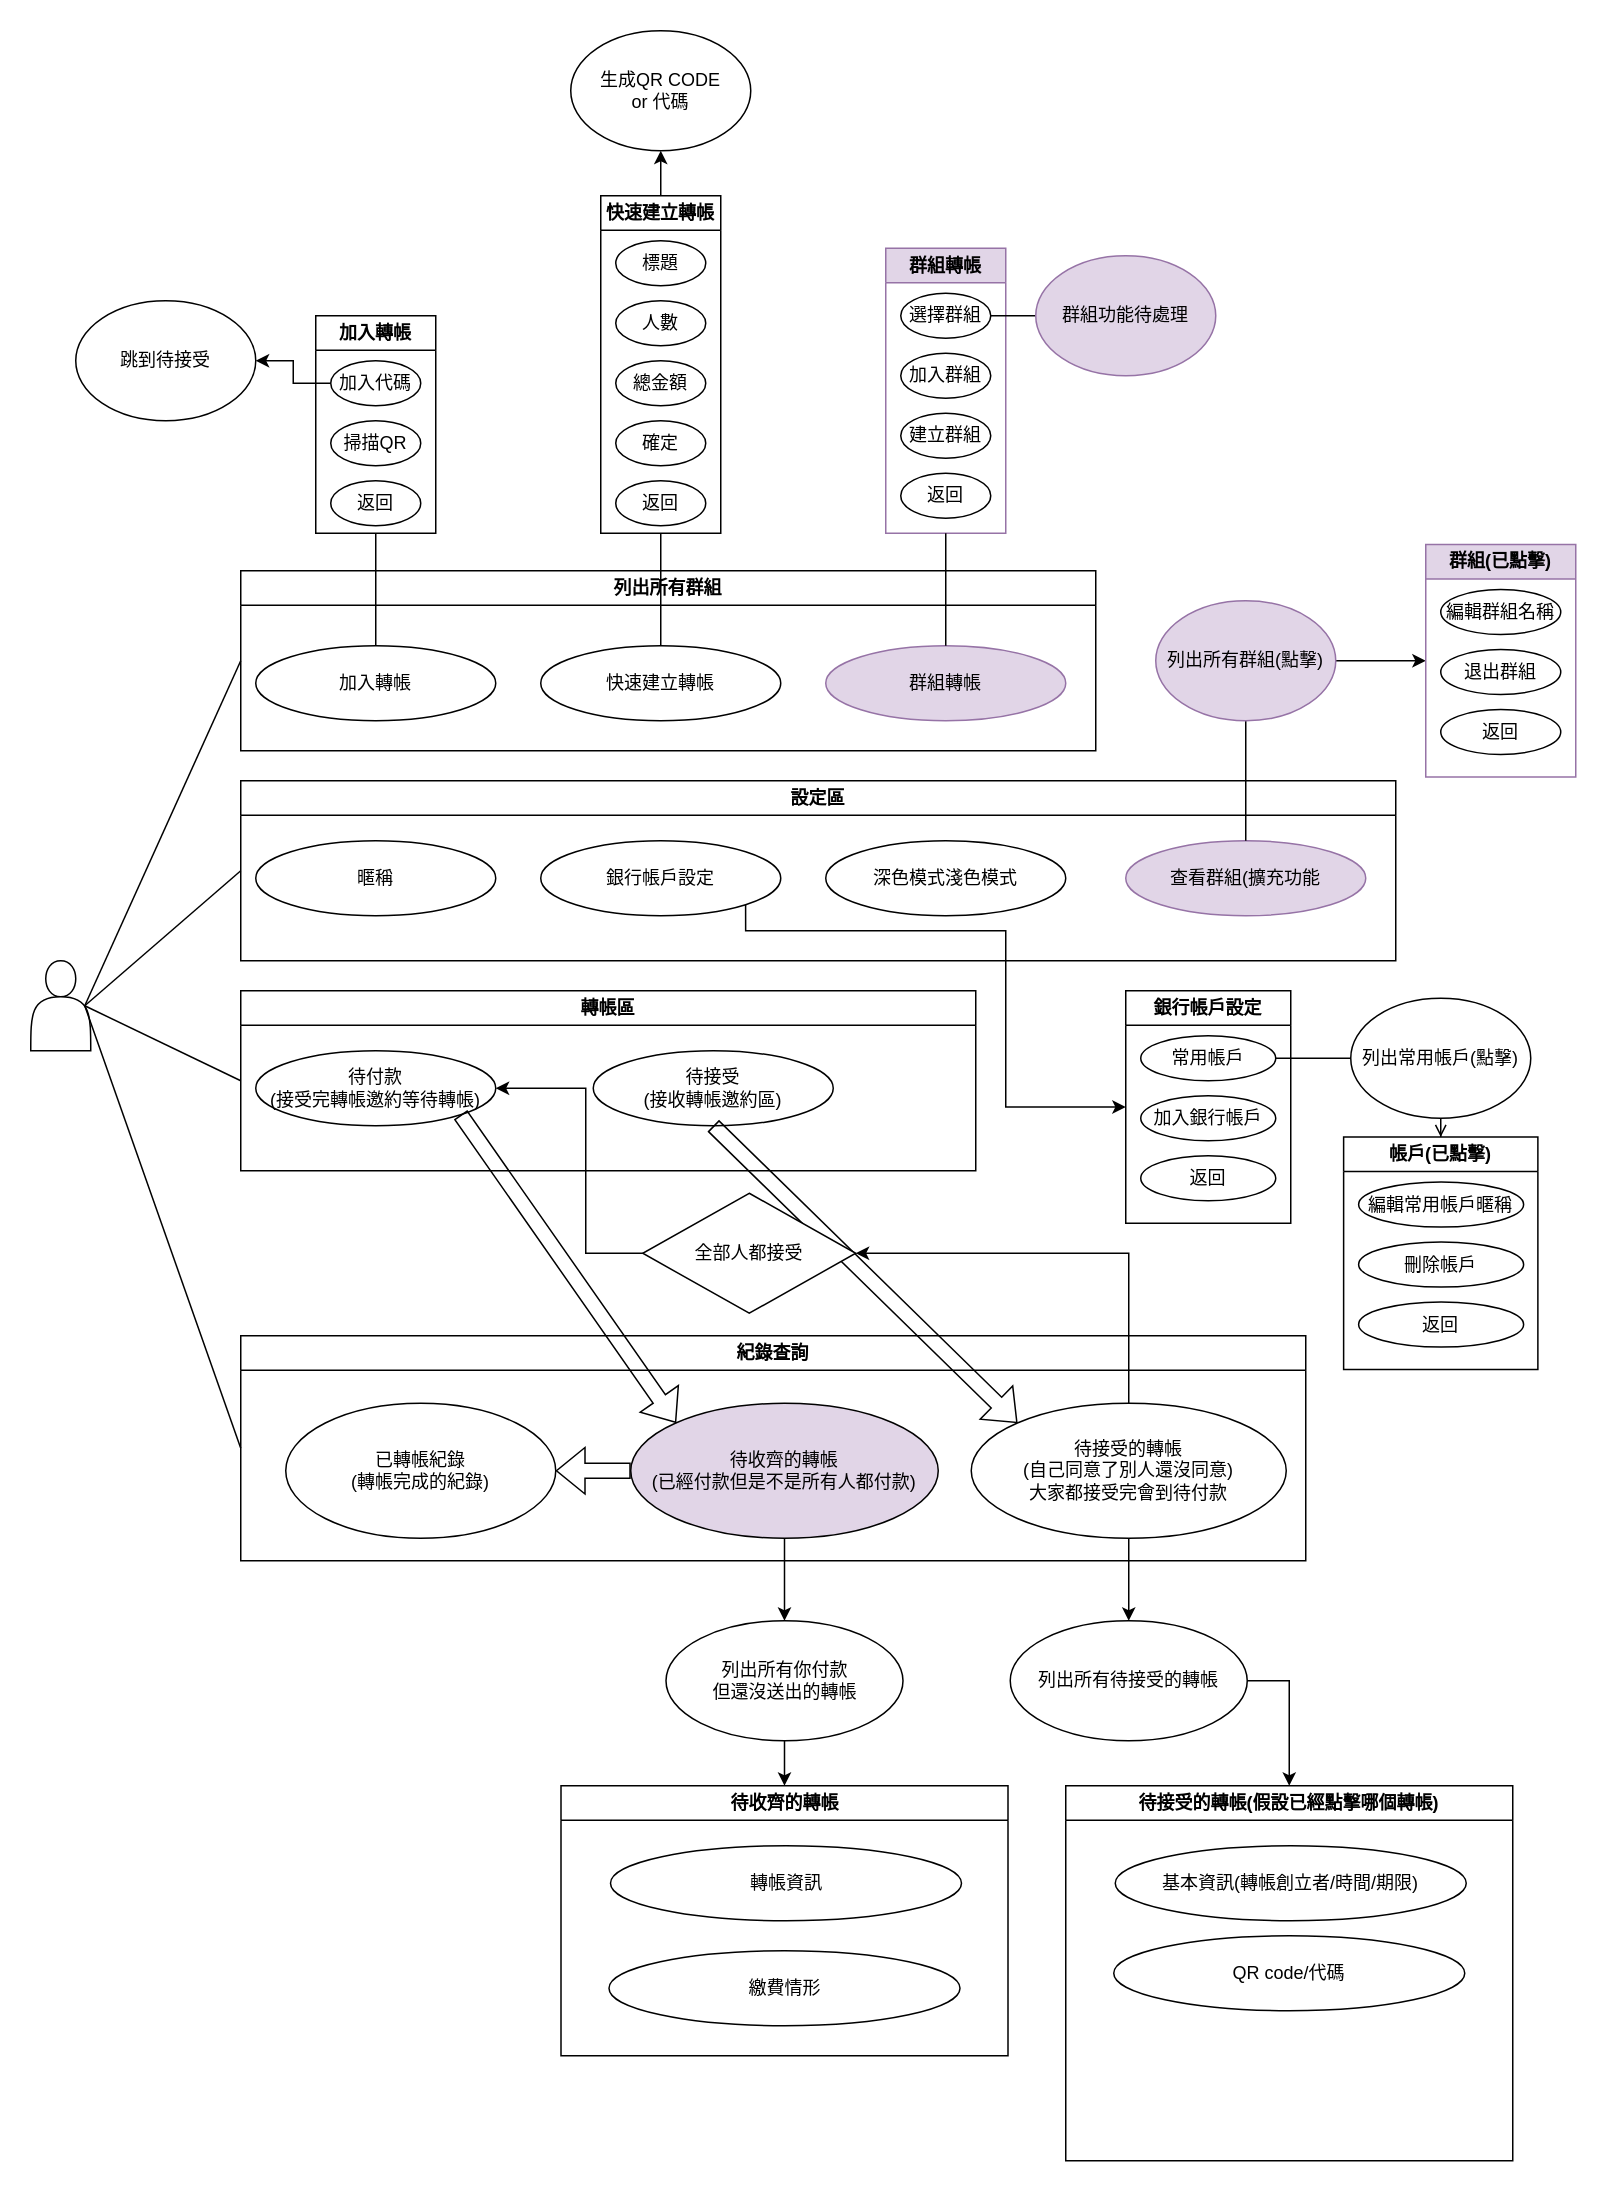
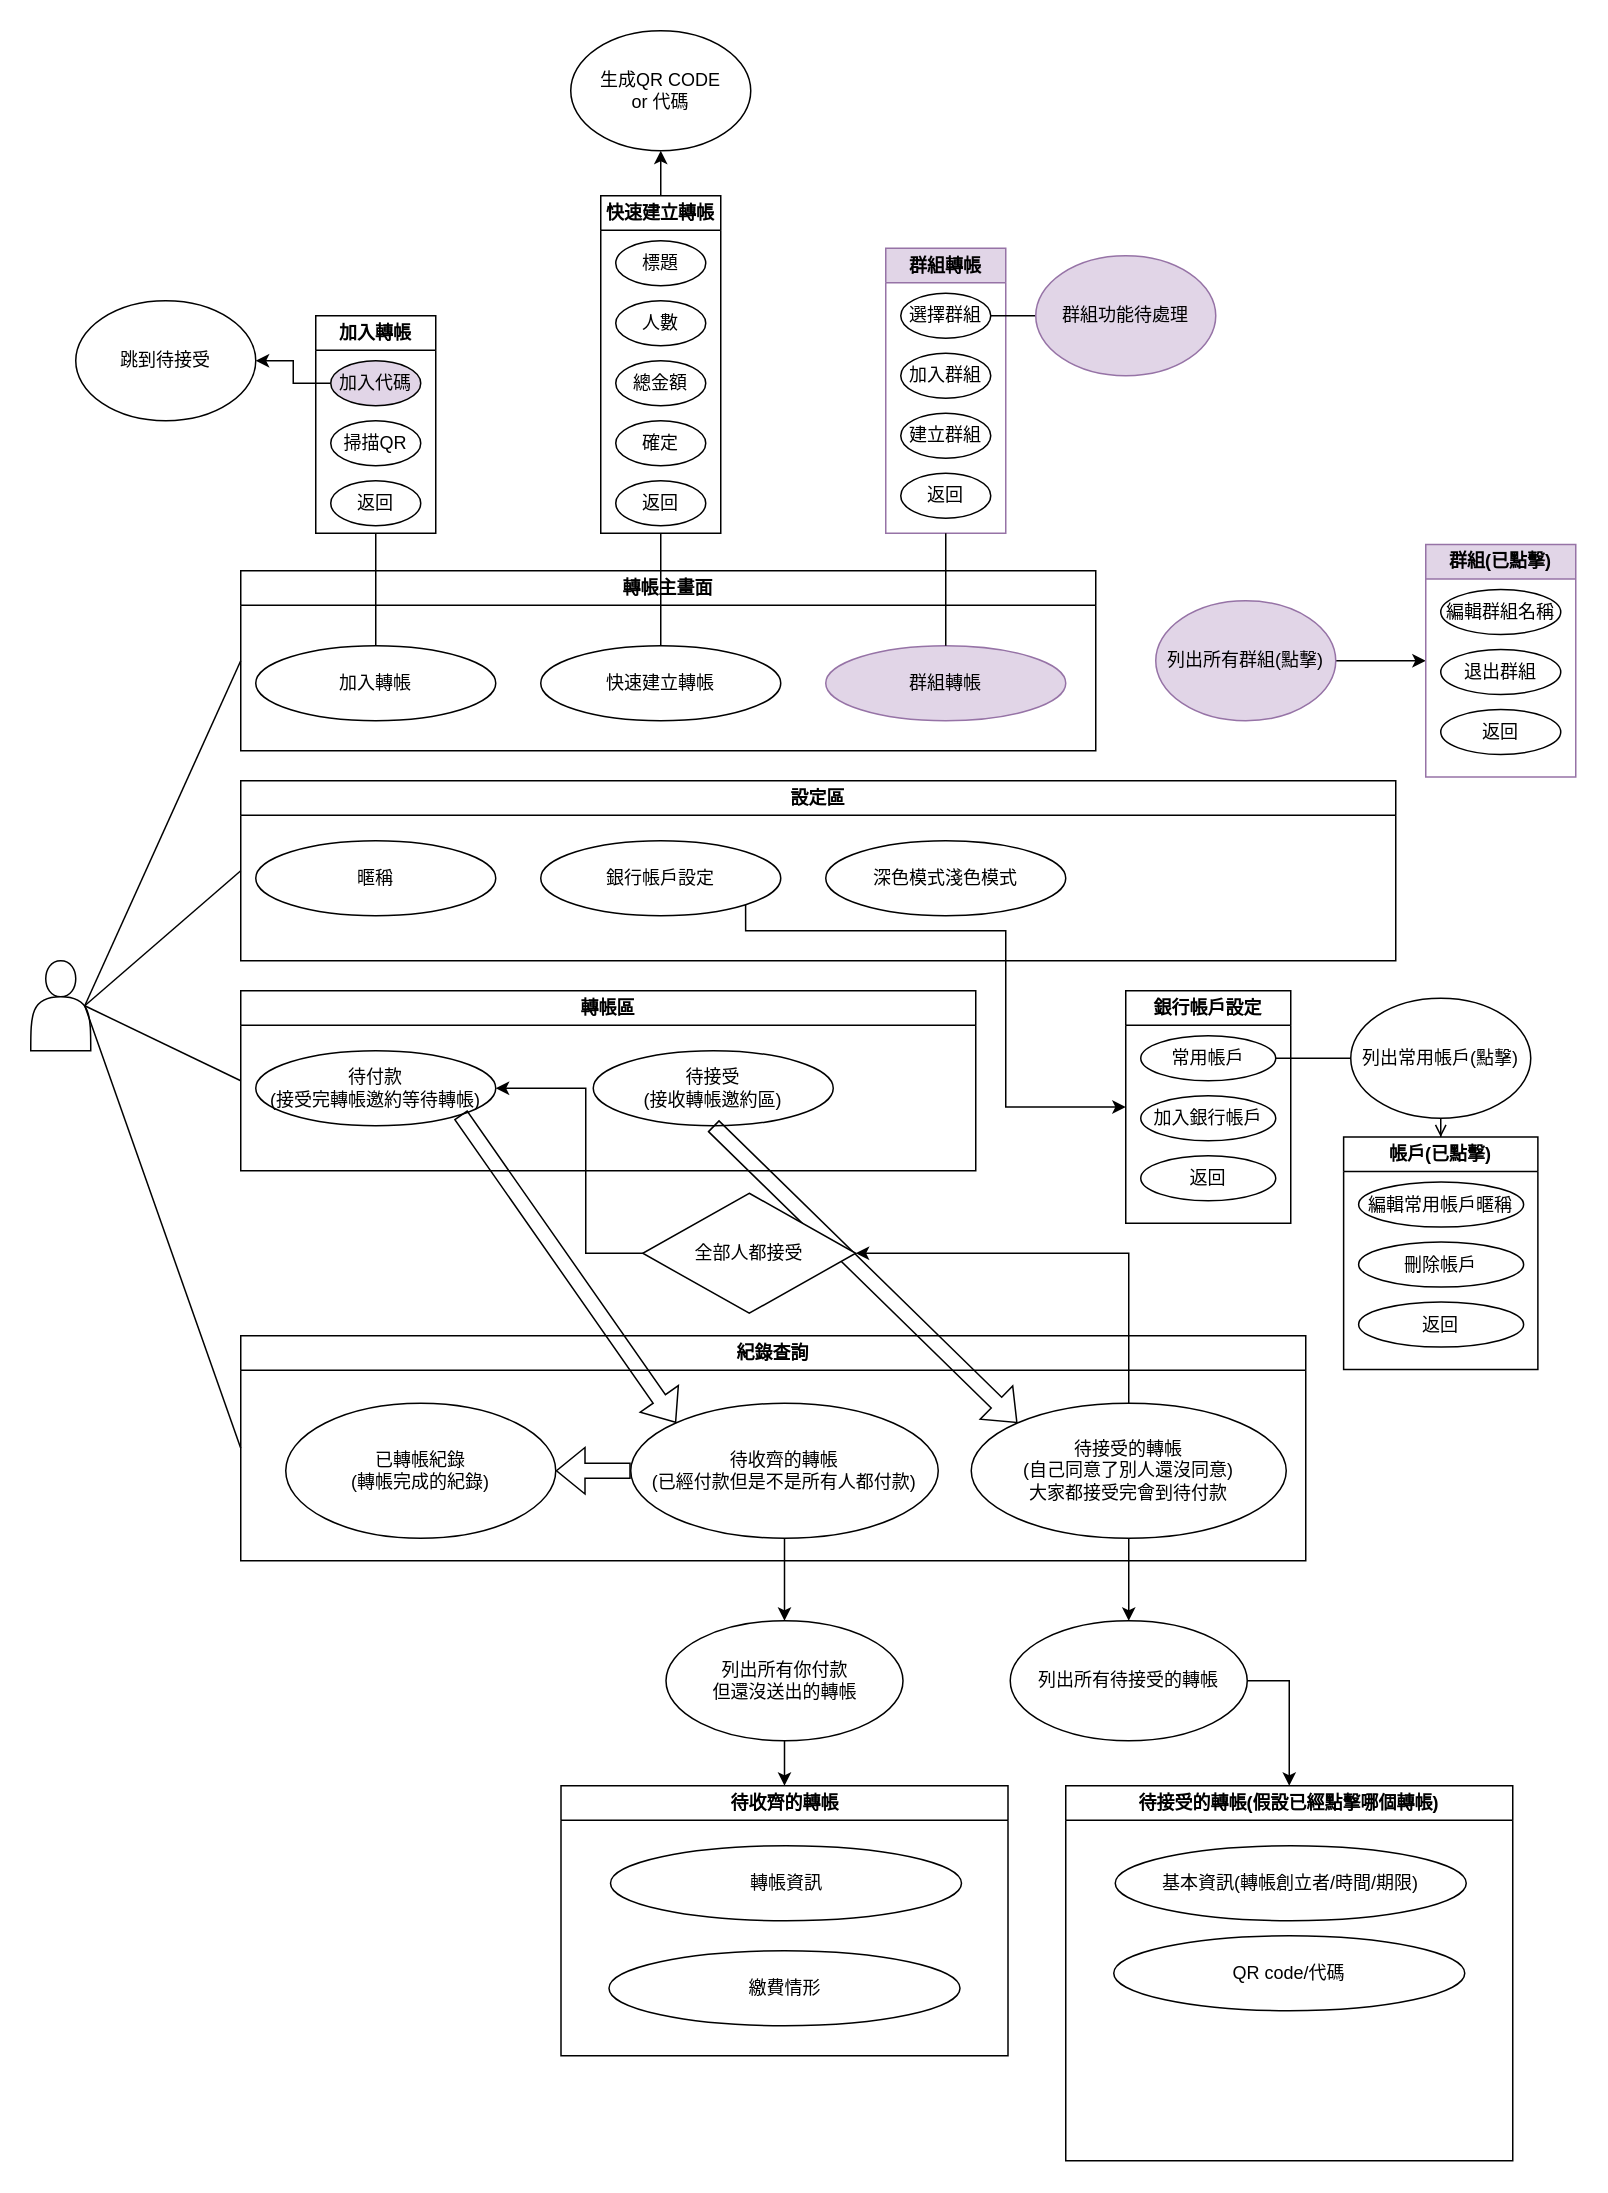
- <mxCell id="34" value="加入代碼" style="ellipse;whiteSpace=wrap;html=1;" vertex="1" parent="33"><mxGeometry x="10" y="30" width="60" height="30" as="geometry" /></mxCell>
+ <mxCell id="34" value="加入代碼" style="ellipse;whiteSpace=wrap;html=1;fillColor=#e1d5e7;" vertex="1" parent="33"><mxGeometry x="10" y="30" width="60" height="30" as="geometry" /></mxCell>
- <mxCell id="4" value="列出所有群組" style="swimlane;whiteSpace=wrap;html=1;" vertex="1" parent="1"><mxGeometry x="160" y="380" width="570" height="120" as="geometry" /></mxCell>
+ <mxCell id="4" value="轉帳主畫面" style="swimlane;whiteSpace=wrap;html=1;" vertex="1" parent="1"><mxGeometry x="160" y="380" width="570" height="120" as="geometry" /></mxCell>
- <mxCell id="77" value="" style="endArrow=none;html=1;rounded=0;exitX=0.5;exitY=0;exitDx=0;exitDy=0;entryX=0.5;entryY=1;entryDx=0;entryDy=0;" edge="1" parent="1" source="11" target="78"><mxGeometry width="50" height="50" relative="1" as="geometry"><mxPoint x="830" y="560" as="sourcePoint" /><mxPoint x="830" y="450" as="targetPoint" /></mxGeometry></mxCell>
- <mxCell id="11" value="查看群組(擴充功能" style="ellipse;whiteSpace=wrap;html=1;fillColor=#e1d5e7;strokeColor=#9673a6;" vertex="1" parent="8"><mxGeometry x="590" y="40" width="160" height="50" as="geometry" /></mxCell>
- <mxCell id="18" value="待收齊的轉帳&lt;br&gt;(已經付款但是不是所有人都付款)" style="ellipse;whiteSpace=wrap;html=1;fillColor=#e1d5e7;" vertex="1" parent="16"><mxGeometry x="260" y="45" width="205" height="90" as="geometry" /></mxCell>
+ <mxCell id="18" value="待收齊的轉帳&lt;br&gt;(已經付款但是不是所有人都付款)" style="ellipse;whiteSpace=wrap;html=1;" vertex="1" parent="16"><mxGeometry x="260" y="45" width="205" height="90" as="geometry" /></mxCell>
